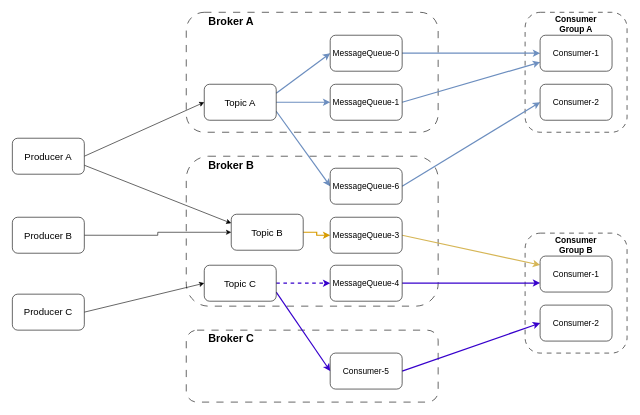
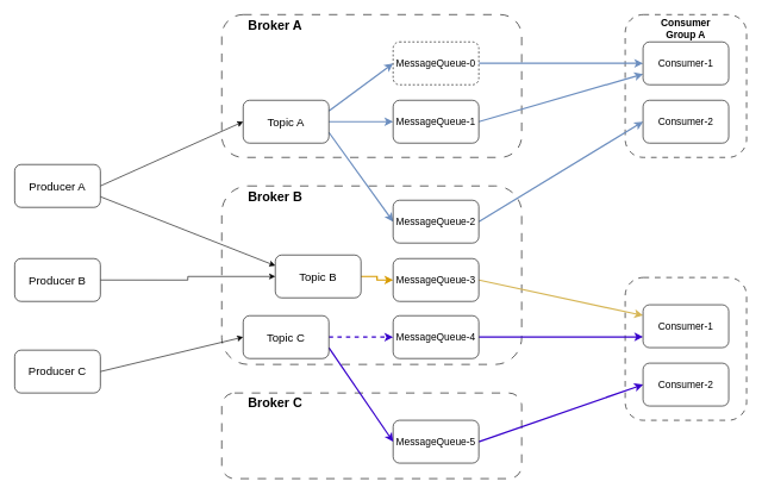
- <mxCell id="14" value="&lt;font style=&quot;font-size: 14px;&quot;&gt;MessageQueue-0&lt;/font&gt;" style="rounded=1;whiteSpace=wrap;html=1;" vertex="1" parent="1"><mxGeometry x="550" y="58.25" width="120" height="60" as="geometry" /></mxCell>
+ <mxCell id="14" value="&lt;font style=&quot;font-size: 14px;&quot;&gt;MessageQueue-0&lt;/font&gt;" style="rounded=1;whiteSpace=wrap;html=1;dashed=1;" vertex="1" parent="1"><mxGeometry x="550" y="58.25" width="120" height="60" as="geometry" /></mxCell>
- <mxCell id="20" value="&lt;font style=&quot;font-size: 14px;&quot;&gt;MessageQueue-6&lt;/font&gt;" style="rounded=1;whiteSpace=wrap;html=1;" vertex="1" parent="1"><mxGeometry x="550" y="280" width="120" height="60" as="geometry" /></mxCell>
+ <mxCell id="20" value="&lt;font style=&quot;font-size: 14px;&quot;&gt;MessageQueue-2&lt;/font&gt;" style="rounded=1;whiteSpace=wrap;html=1;" vertex="1" parent="1"><mxGeometry x="550" y="280" width="120" height="60" as="geometry" /></mxCell>
- <mxCell id="43" value="&lt;font style=&quot;font-size: 14px;&quot;&gt;&lt;b style=&quot;&quot;&gt;Consumer Group B&lt;/b&gt;&lt;/font&gt;" style="text;html=1;align=center;verticalAlign=middle;whiteSpace=wrap;rounded=0;" vertex="1" parent="1"><mxGeometry x="905" y="392.5" width="110" height="30" as="geometry" /></mxCell>
- <mxCell id="29" value="&lt;font style=&quot;font-size: 14px;&quot;&gt;Consumer-5&lt;/font&gt;" style="rounded=1;whiteSpace=wrap;html=1;" vertex="1" parent="1"><mxGeometry x="550" y="588.25" width="120" height="60" as="geometry" /></mxCell>
+ <mxCell id="29" value="&lt;font style=&quot;font-size: 14px;&quot;&gt;MessageQueue-5&lt;/font&gt;" style="rounded=1;whiteSpace=wrap;html=1;" vertex="1" parent="1"><mxGeometry x="550" y="588.25" width="120" height="60" as="geometry" /></mxCell>
